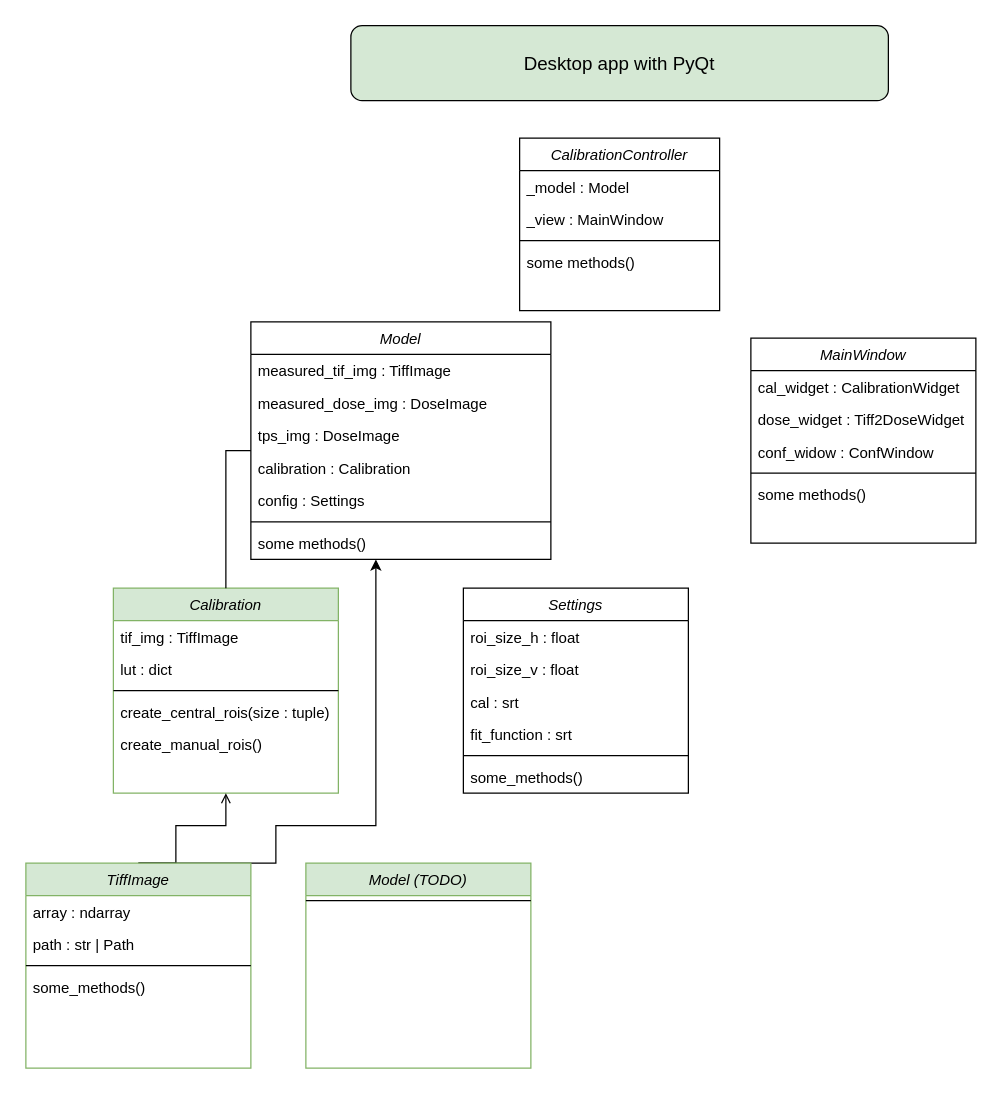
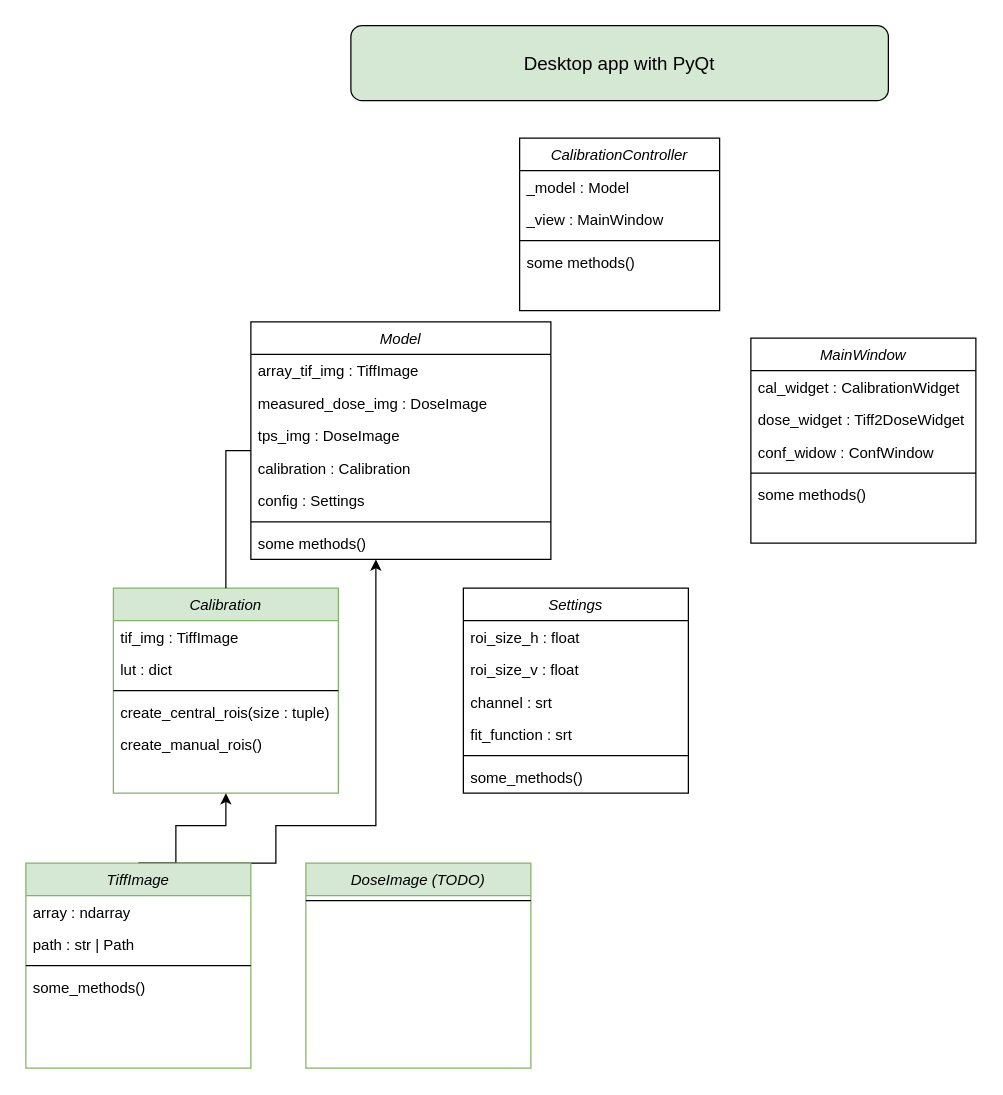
- <mxCell id="8" value="measured_tif_img : TiffImage" style="text;align=left;verticalAlign=top;spacingLeft=4;spacingRight=4;overflow=hidden;rotatable=0;points=[[0,0.5],[1,0.5]];portConstraint=eastwest;rounded=0;shadow=0;html=0;" vertex="1" parent="7"><mxGeometry y="26" width="240" height="26" as="geometry" /></mxCell>
+ <mxCell id="8" value="array_tif_img : TiffImage" style="text;align=left;verticalAlign=top;spacingLeft=4;spacingRight=4;overflow=hidden;rotatable=0;points=[[0,0.5],[1,0.5]];portConstraint=eastwest;rounded=0;shadow=0;html=0;" vertex="1" parent="7"><mxGeometry y="26" width="240" height="26" as="geometry" /></mxCell>
- <mxCell id="37" value="cal : srt" style="text;align=left;verticalAlign=top;spacingLeft=4;spacingRight=4;overflow=hidden;rotatable=0;points=[[0,0.5],[1,0.5]];portConstraint=eastwest;rounded=0;shadow=0;html=0;" vertex="1" parent="34"><mxGeometry y="78" width="180" height="26" as="geometry" /></mxCell>
+ <mxCell id="37" value="channel : srt" style="text;align=left;verticalAlign=top;spacingLeft=4;spacingRight=4;overflow=hidden;rotatable=0;points=[[0,0.5],[1,0.5]];portConstraint=eastwest;rounded=0;shadow=0;html=0;" vertex="1" parent="34"><mxGeometry y="78" width="180" height="26" as="geometry" /></mxCell>
- <mxCell id="27" style="edgeStyle=orthogonalEdgeStyle;rounded=0;orthogonalLoop=1;jettySize=auto;html=1;exitX=0.5;exitY=0;exitDx=0;exitDy=0;endArrow=open;" edge="1" parent="1" source="29" target="21"><mxGeometry relative="1" as="geometry"><mxPoint x="310" y="440" as="targetPoint" /><Array as="points"><mxPoint x="140" y="690" /><mxPoint x="140" y="660" /><mxPoint x="180" y="660" /></Array></mxGeometry></mxCell>
+ <mxCell id="27" style="edgeStyle=orthogonalEdgeStyle;rounded=0;orthogonalLoop=1;jettySize=auto;html=1;exitX=0.5;exitY=0;exitDx=0;exitDy=0;" edge="1" parent="1" source="29" target="21"><mxGeometry relative="1" as="geometry"><mxPoint x="310" y="440" as="targetPoint" /><Array as="points"><mxPoint x="140" y="690" /><mxPoint x="140" y="660" /><mxPoint x="180" y="660" /></Array></mxGeometry></mxCell>
- <mxCell id="42" value="Model (TODO)" style="swimlane;fontStyle=2;align=center;verticalAlign=top;childLayout=stackLayout;horizontal=1;startSize=26;horizontalStack=0;resizeParent=1;resizeLast=0;collapsible=1;marginBottom=0;rounded=0;shadow=0;strokeWidth=1;fillColor=#d5e8d4;strokeColor=#82b366;" vertex="1" parent="1"><mxGeometry x="244" y="690" width="180" height="164" as="geometry"><mxRectangle x="230" y="140" width="160" height="26" as="alternateBounds" /></mxGeometry></mxCell>
+ <mxCell id="42" value="DoseImage (TODO)" style="swimlane;fontStyle=2;align=center;verticalAlign=top;childLayout=stackLayout;horizontal=1;startSize=26;horizontalStack=0;resizeParent=1;resizeLast=0;collapsible=1;marginBottom=0;rounded=0;shadow=0;strokeWidth=1;fillColor=#d5e8d4;strokeColor=#82b366;" vertex="1" parent="1"><mxGeometry x="244" y="690" width="180" height="164" as="geometry"><mxRectangle x="230" y="140" width="160" height="26" as="alternateBounds" /></mxGeometry></mxCell>
